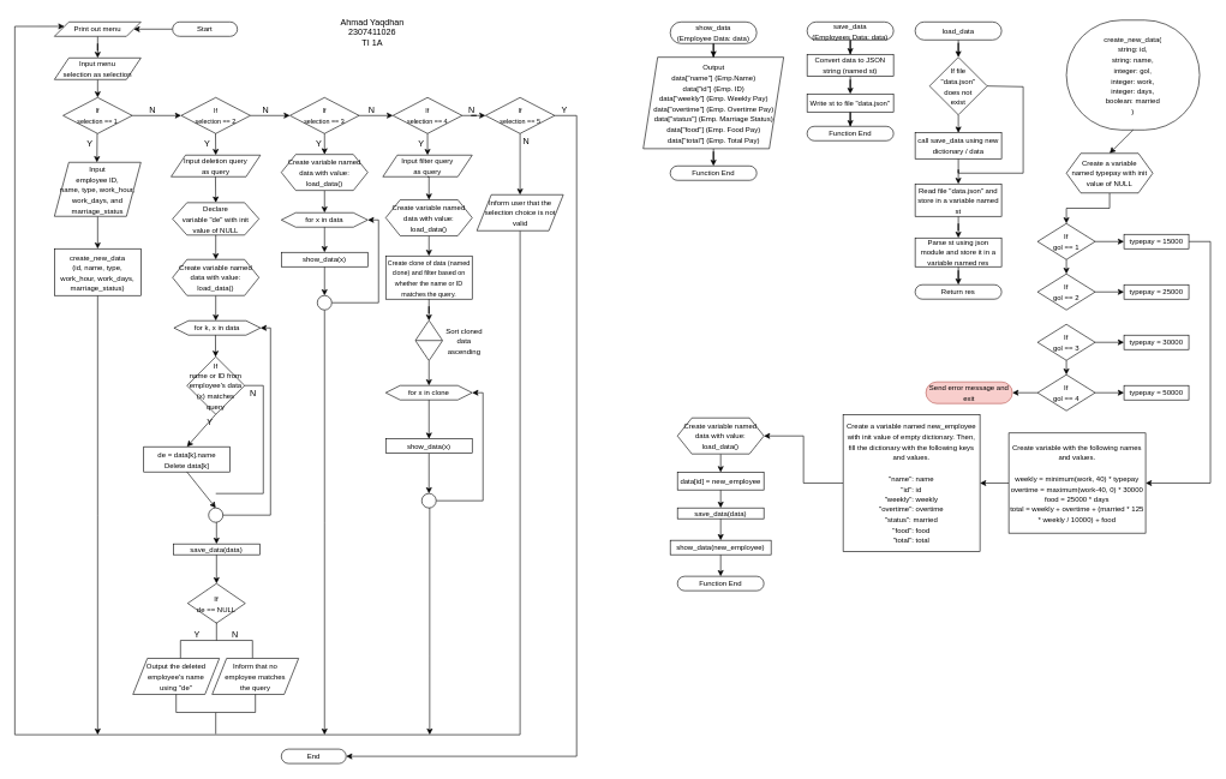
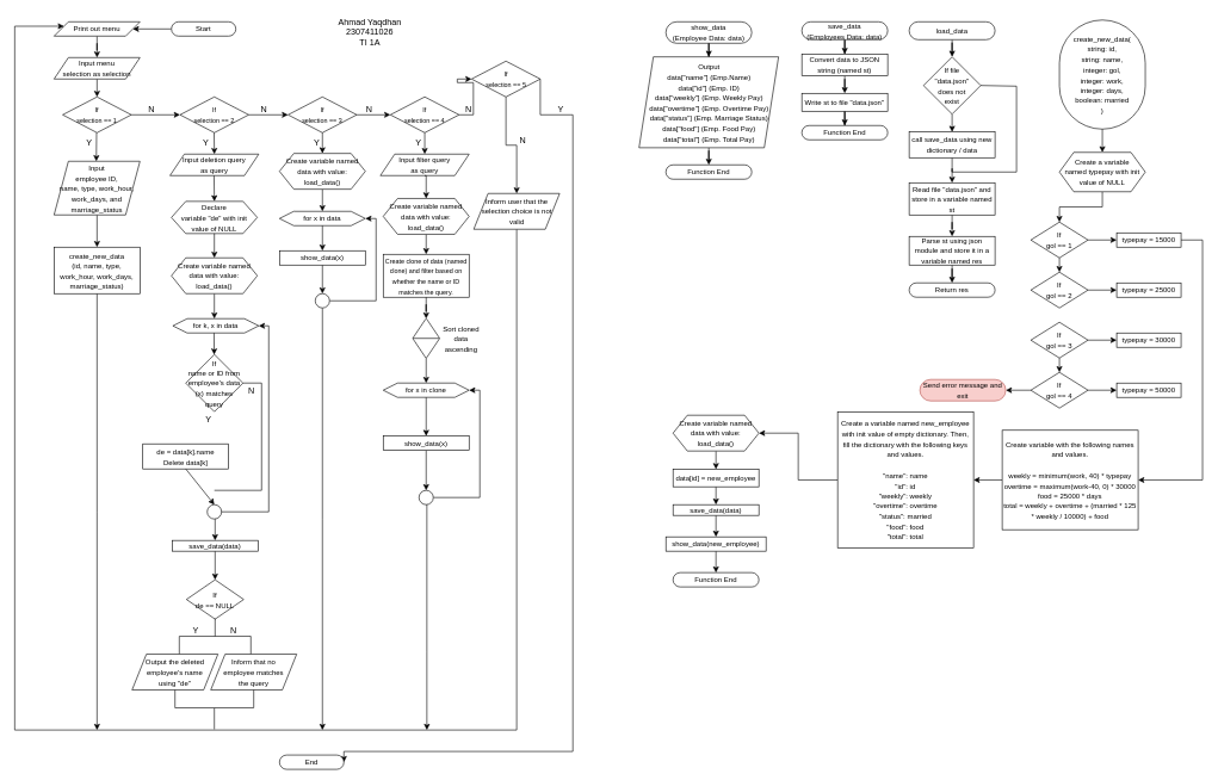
- <mxCell id="112" value="&lt;span style=&quot;font-size: 10px;&quot;&gt;create_new_data(&lt;br&gt;string: id,&lt;br&gt;string: name,&lt;br&gt;integer: gol,&lt;br&gt;integer: work,&lt;br&gt;integer: days,&lt;br&gt;boolean: married&lt;br&gt;)&lt;br&gt;&lt;/span&gt;" style="rounded=1;whiteSpace=wrap;html=1;arcSize=50;" vertex="1" parent="1"><mxGeometry x="1480" y="27.5" width="185" height="152.5" as="geometry" /></mxCell>
+ <mxCell id="112" value="&lt;span style=&quot;font-size: 10px;&quot;&gt;create_new_data(&lt;br&gt;string: id,&lt;br&gt;string: name,&lt;br&gt;integer: gol,&lt;br&gt;integer: work,&lt;br&gt;integer: days,&lt;br&gt;boolean: married&lt;br&gt;)&lt;br&gt;&lt;/span&gt;" style="rounded=1;whiteSpace=wrap;html=1;arcSize=50;" vertex="1" parent="1"><mxGeometry x="1480" y="27.5" width="120" height="152.5" as="geometry" /></mxCell>
- <mxCell id="19" value="&lt;font style=&quot;font-size: 9px;&quot;&gt;If&lt;br&gt;selection == 5&lt;/font&gt;" style="rhombus;whiteSpace=wrap;html=1;" parent="1" vertex="1"><mxGeometry x="673.5" y="135" width="96" height="50" as="geometry" /></mxCell>
+ <mxCell id="19" value="&lt;font style=&quot;font-size: 9px;&quot;&gt;If&lt;br&gt;selection == 5&lt;/font&gt;" style="rhombus;whiteSpace=wrap;html=1;" parent="1" vertex="1"><mxGeometry x="658.5" y="85" width="96" height="50" as="geometry" /></mxCell>
- <mxCell id="36" value="" style="endArrow=classic;html=1;rounded=0;exitX=0.5;exitY=1;exitDx=0;exitDy=0;entryX=0.5;entryY=0;entryDx=0;entryDy=0;" parent="1" source="34" target="37" edge="1"><mxGeometry width="50" height="50" relative="1" as="geometry"><mxPoint x="298.58" y="585" as="sourcePoint" /><mxPoint x="298.58" y="625" as="targetPoint" /></mxGeometry></mxCell>
- <mxCell id="20" value="&lt;font style=&quot;font-size: 10px;&quot;&gt;End&lt;/font&gt;" style="rounded=1;whiteSpace=wrap;html=1;arcSize=50;" parent="1" vertex="1"><mxGeometry x="390" y="1040" width="90" height="20" as="geometry" /></mxCell>
+ <mxCell id="20" value="&lt;font style=&quot;font-size: 10px;&quot;&gt;End&lt;/font&gt;" style="rounded=1;whiteSpace=wrap;html=1;arcSize=50;" parent="1" vertex="1"><mxGeometry x="390" y="1055" width="90" height="20" as="geometry" /></mxCell>
